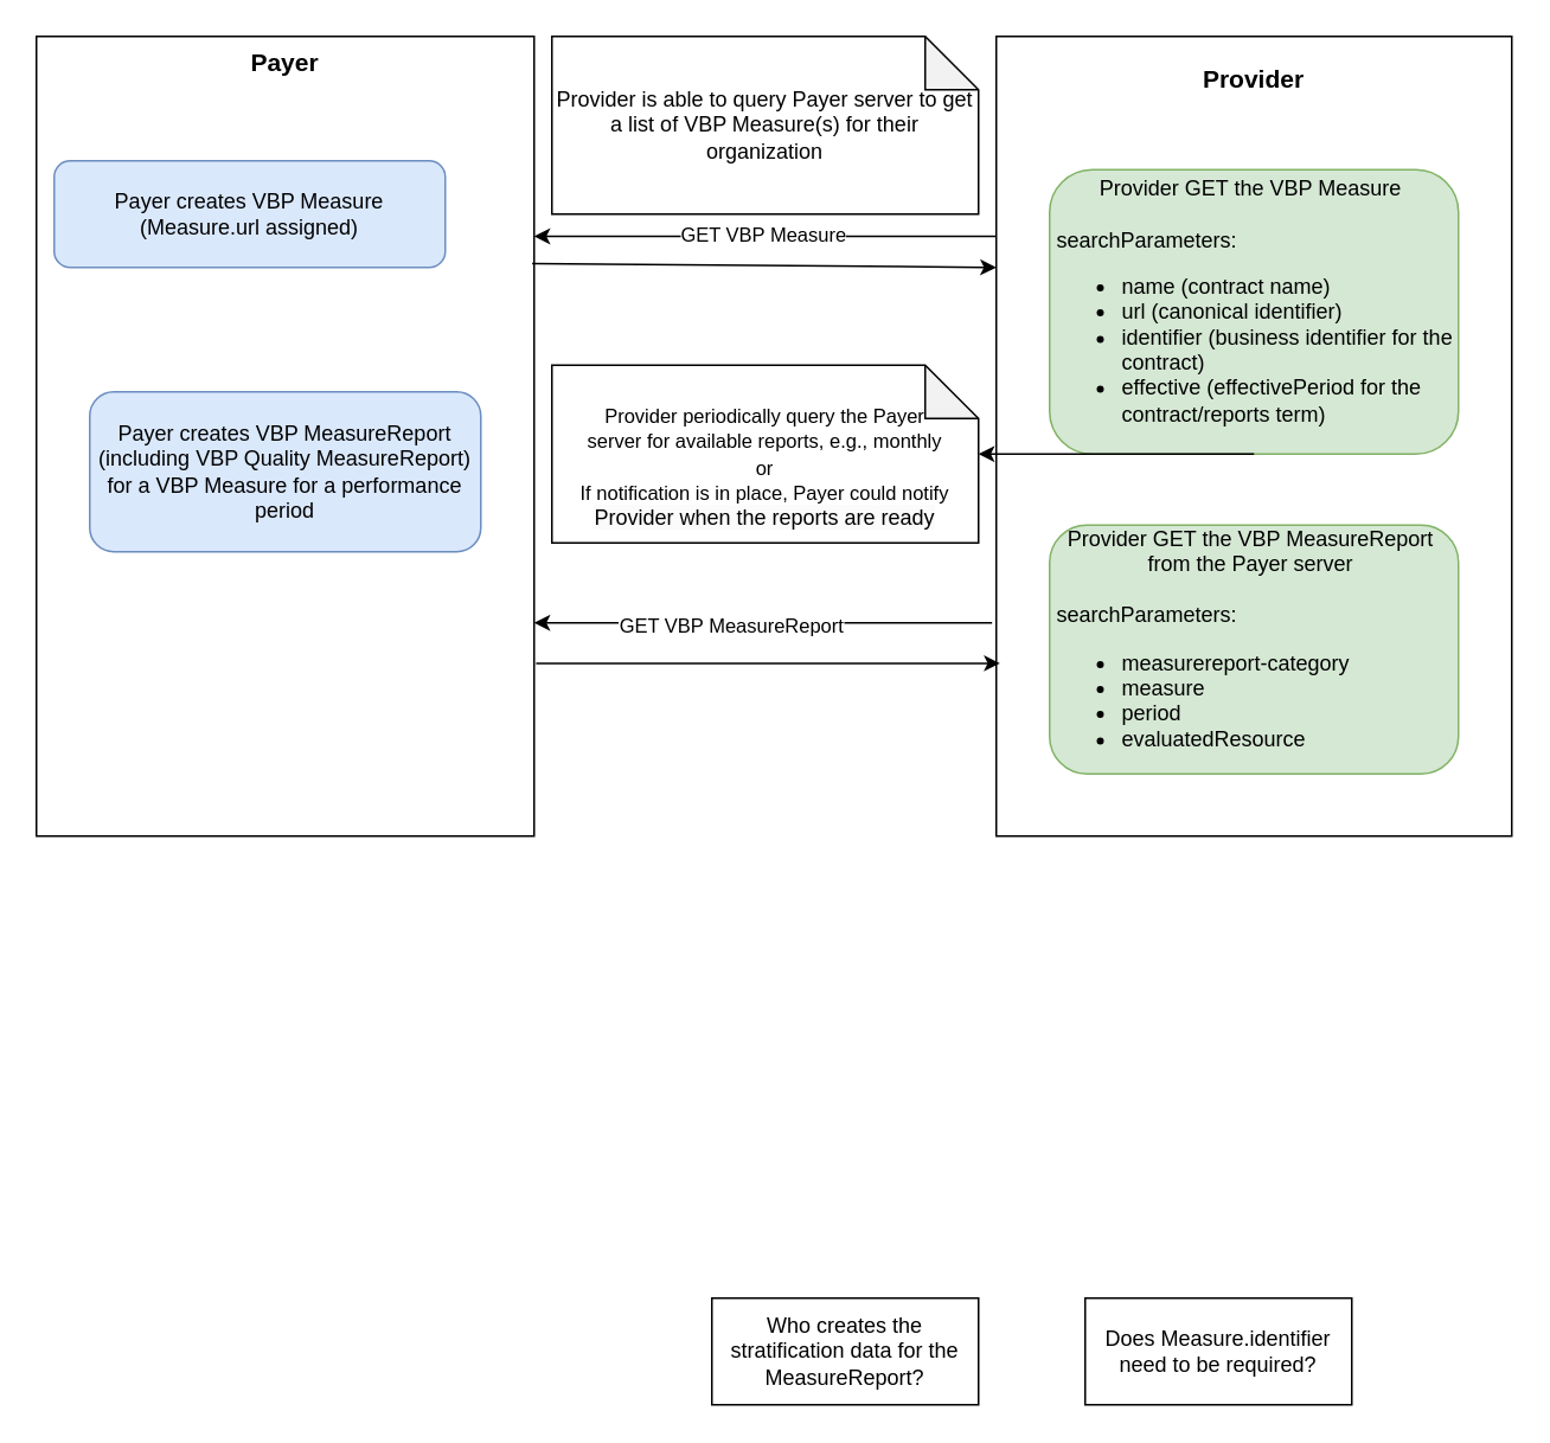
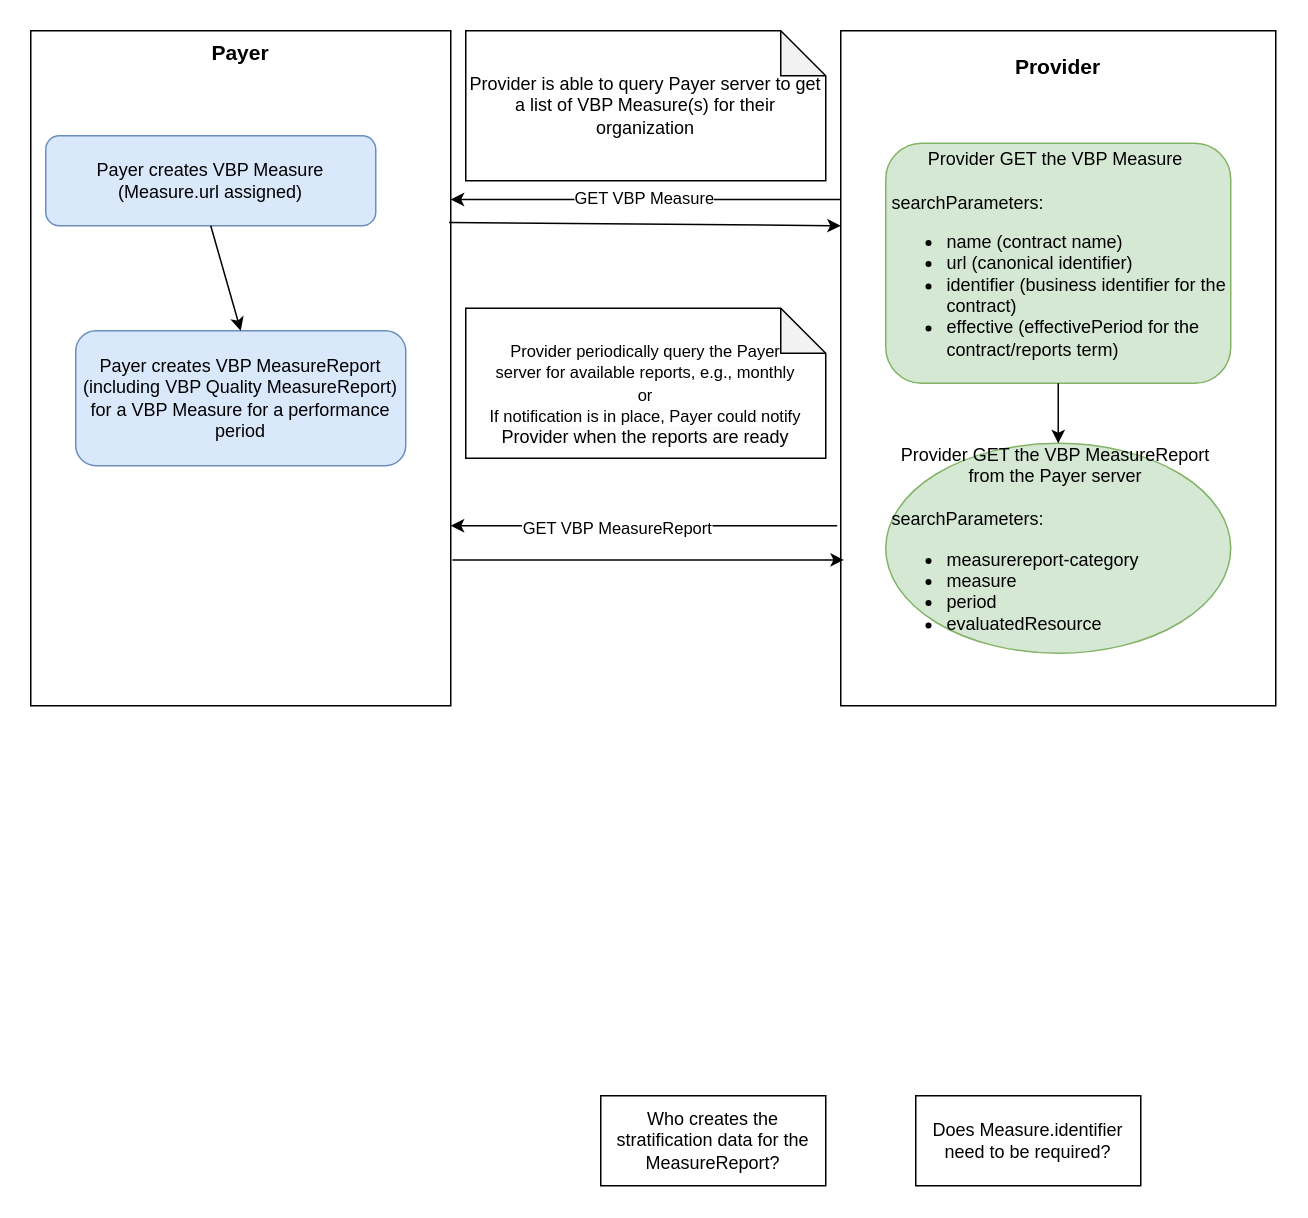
+ <mxCell id="10" value="" style="endArrow=classic;html=1;rounded=0;exitX=0.5;exitY=1;exitDx=0;exitDy=0;entryX=0.5;entryY=0;entryDx=0;entryDy=0;" parent="1" source="8" target="9" edge="1"><mxGeometry width="50" height="50" relative="1" as="geometry"><mxPoint x="190" y="130" as="sourcePoint" /><mxPoint x="240" y="80" as="targetPoint" /></mxGeometry></mxCell>
- <mxCell id="7" value="" style="endArrow=classic;html=1;rounded=0;exitX=0.5;exitY=1;exitDx=0;exitDy=0;" parent="1" source="6" target="17" edge="1"><mxGeometry width="50" height="50" relative="1" as="geometry"><mxPoint x="500" y="335" as="sourcePoint" /><mxPoint x="550" y="285" as="targetPoint" /></mxGeometry></mxCell>
+ <mxCell id="7" value="" style="endArrow=classic;html=1;rounded=0;exitX=0.5;exitY=1;exitDx=0;exitDy=0;" parent="1" source="6" target="5" edge="1"><mxGeometry width="50" height="50" relative="1" as="geometry"><mxPoint x="500" y="335" as="sourcePoint" /><mxPoint x="550" y="285" as="targetPoint" /></mxGeometry></mxCell>
- <mxCell id="5" value="Provider GET the VBP MeasureReport&amp;nbsp; from the Payer server&amp;nbsp;&lt;br&gt;&lt;br&gt;&lt;div style=&quot;text-align: left;&quot;&gt;&lt;span style=&quot;background-color: initial;&quot;&gt;&amp;nbsp;searchParameters:&lt;/span&gt;&lt;/div&gt;&lt;div style=&quot;text-align: left;&quot;&gt;&lt;ul&gt;&lt;li&gt;&lt;span style=&quot;background-color: initial;&quot;&gt;measurereport-category&lt;/span&gt;&lt;/li&gt;&lt;li&gt;&lt;span style=&quot;background-color: initial;&quot;&gt;measure&lt;/span&gt;&lt;/li&gt;&lt;li&gt;&lt;span style=&quot;background-color: initial;&quot;&gt;period&amp;nbsp;&lt;/span&gt;&lt;/li&gt;&lt;li&gt;evaluatedResource&lt;/li&gt;&lt;/ul&gt;&lt;/div&gt;" style="rounded=1;whiteSpace=wrap;html=1;fillColor=#d5e8d4;strokeColor=#82b366;" parent="1" vertex="1"><mxGeometry x="590" y="295" width="230" height="140" as="geometry" /></mxCell>
+ <mxCell id="5" value="Provider GET the VBP MeasureReport&amp;nbsp; from the Payer server&amp;nbsp;&lt;br&gt;&lt;br&gt;&lt;div style=&quot;text-align: left;&quot;&gt;&lt;span style=&quot;background-color: initial;&quot;&gt;&amp;nbsp;searchParameters:&lt;/span&gt;&lt;/div&gt;&lt;div style=&quot;text-align: left;&quot;&gt;&lt;ul&gt;&lt;li&gt;&lt;span style=&quot;background-color: initial;&quot;&gt;measurereport-category&lt;/span&gt;&lt;/li&gt;&lt;li&gt;&lt;span style=&quot;background-color: initial;&quot;&gt;measure&lt;/span&gt;&lt;/li&gt;&lt;li&gt;&lt;span style=&quot;background-color: initial;&quot;&gt;period&amp;nbsp;&lt;/span&gt;&lt;/li&gt;&lt;li&gt;evaluatedResource&lt;/li&gt;&lt;/ul&gt;&lt;/div&gt;" style="ellipse;whiteSpace=wrap;html=1;fillColor=#d5e8d4;strokeColor=#82b366;" parent="1" vertex="1"><mxGeometry x="590" y="295" width="230" height="140" as="geometry" /></mxCell>
